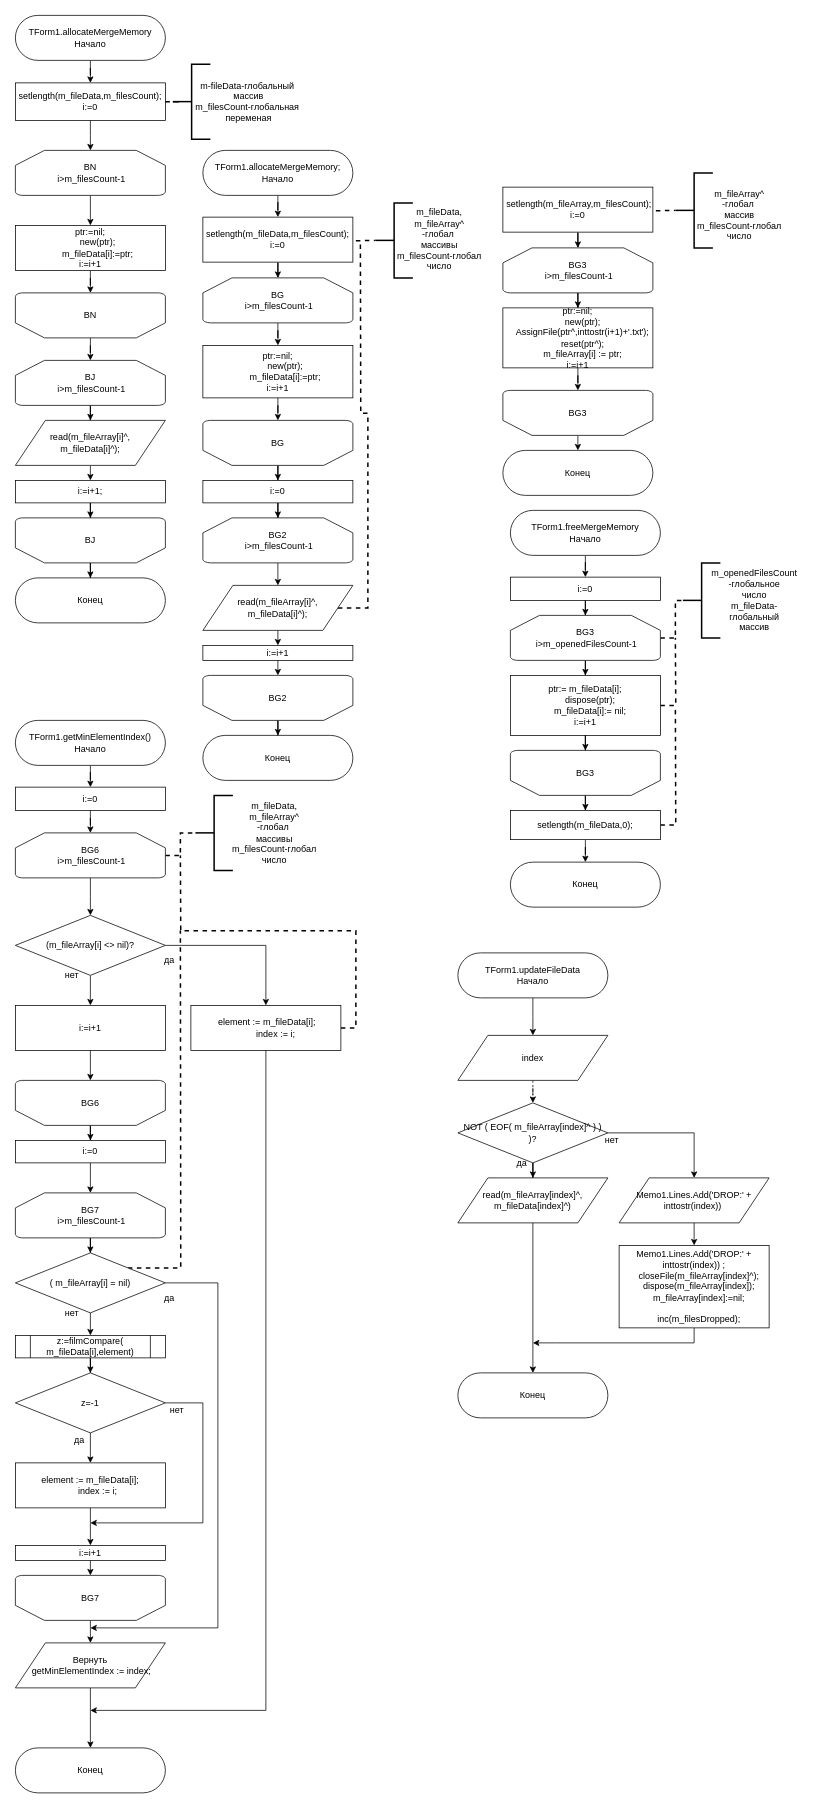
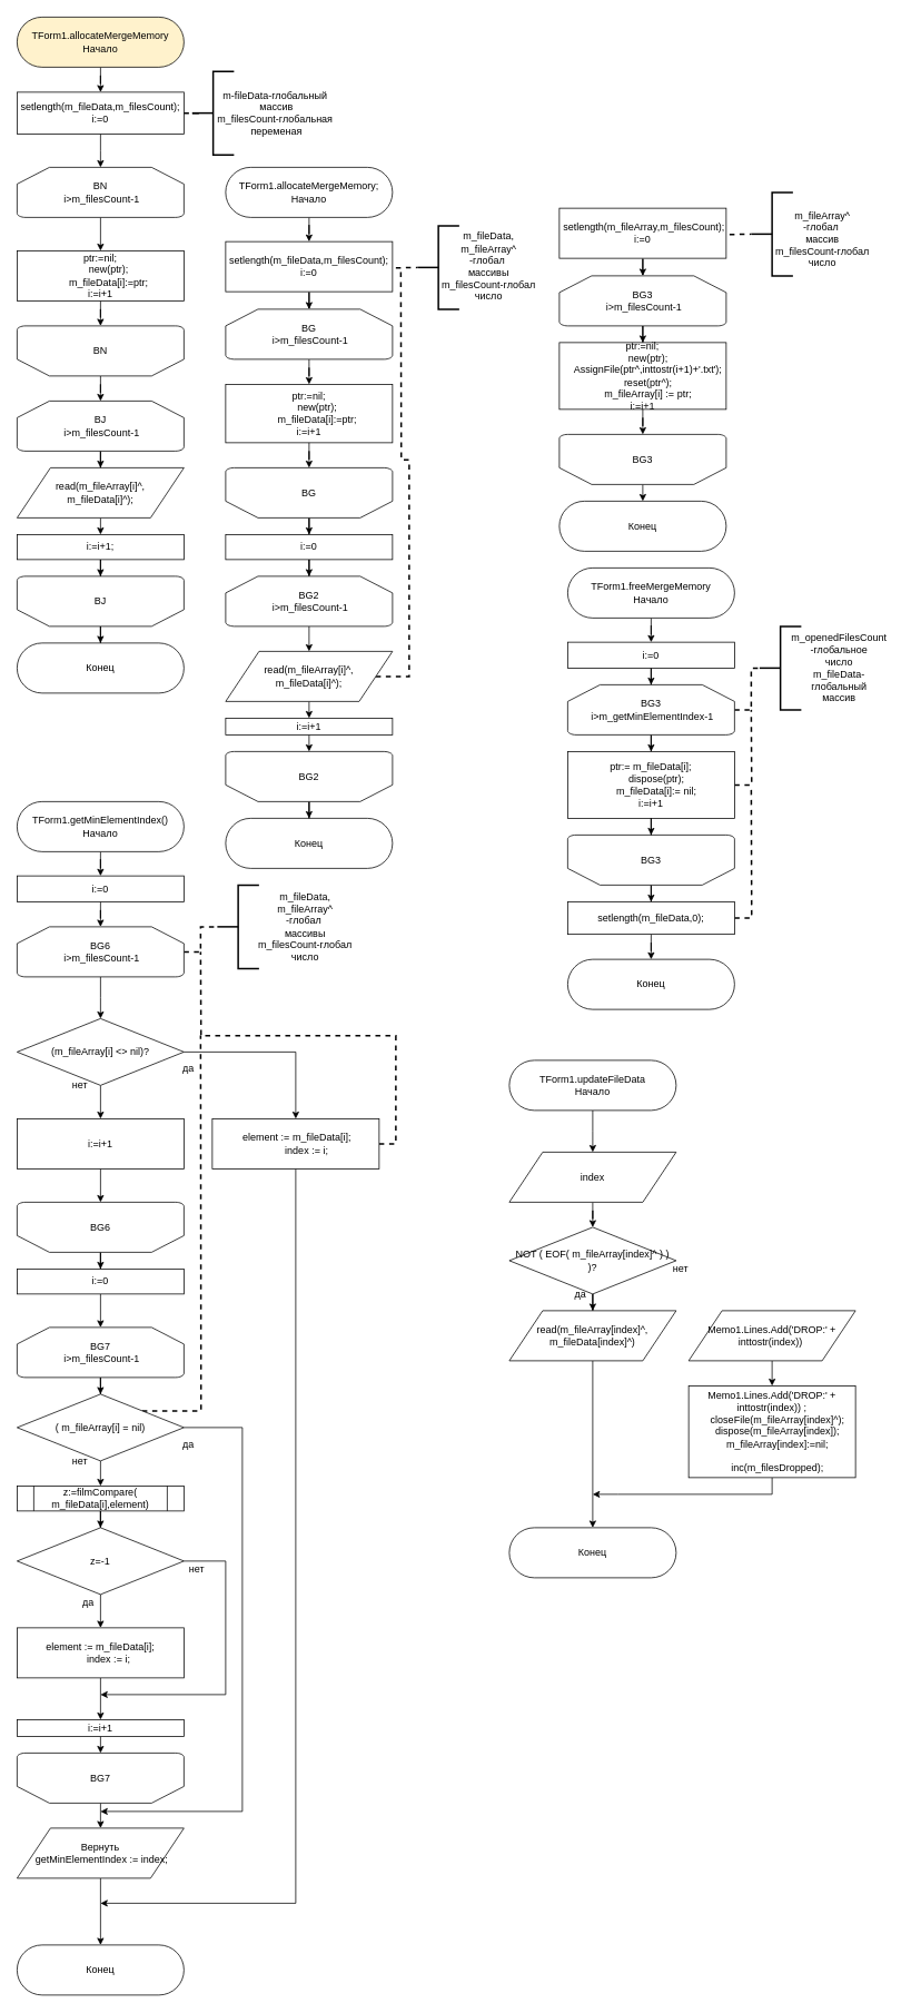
- <mxCell id="3" value="TForm1.allocateMergeMemory&lt;br&gt;Начало" style="rounded=1;whiteSpace=wrap;html=1;arcSize=50;" parent="1" vertex="1"><mxGeometry x="20" y="20" width="200" height="60" as="geometry" /></mxCell>
+ <mxCell id="3" value="TForm1.allocateMergeMemory&lt;br&gt;Начало" style="rounded=1;whiteSpace=wrap;html=1;arcSize=50;fillColor=#fff2cc;" parent="1" vertex="1"><mxGeometry x="20" y="20" width="200" height="60" as="geometry" /></mxCell>
- <mxCell id="68" value="BG3&lt;br&gt;&amp;nbsp;i&amp;gt;m_openedFilesCount-1" style="strokeWidth=1;html=1;shape=mxgraph.flowchart.loop_limit;whiteSpace=wrap;" vertex="1" parent="1"><mxGeometry x="680" y="820" width="200" height="60" as="geometry" /></mxCell>
+ <mxCell id="68" value="BG3&lt;br&gt;&amp;nbsp;i&amp;gt;m_getMinElementIndex-1" style="strokeWidth=1;html=1;shape=mxgraph.flowchart.loop_limit;whiteSpace=wrap;" vertex="1" parent="1"><mxGeometry x="680" y="820" width="200" height="60" as="geometry" /></mxCell>
- <mxCell id="128" style="edgeStyle=orthogonalEdgeStyle;rounded=0;orthogonalLoop=1;jettySize=auto;html=1;exitX=0.5;exitY=1;exitDx=0;exitDy=0;endArrow=classic;endFill=1;strokeWidth=1;dashed=1;" edge="1" parent="1" source="129" target="132"><mxGeometry relative="1" as="geometry" /></mxCell>
+ <mxCell id="128" style="edgeStyle=orthogonalEdgeStyle;rounded=0;orthogonalLoop=1;jettySize=auto;html=1;exitX=0.5;exitY=1;exitDx=0;exitDy=0;endArrow=classic;endFill=1;strokeWidth=1;" edge="1" parent="1" source="129" target="132"><mxGeometry relative="1" as="geometry" /></mxCell>
- <mxCell id="131" style="edgeStyle=orthogonalEdgeStyle;rounded=0;orthogonalLoop=1;jettySize=auto;html=1;exitX=1;exitY=0.5;exitDx=0;exitDy=0;entryX=0.5;entryY=0;entryDx=0;entryDy=0;endArrow=classic;endFill=1;strokeWidth=1;" edge="1" parent="1" source="132" target="137"><mxGeometry relative="1" as="geometry" /></mxCell>
